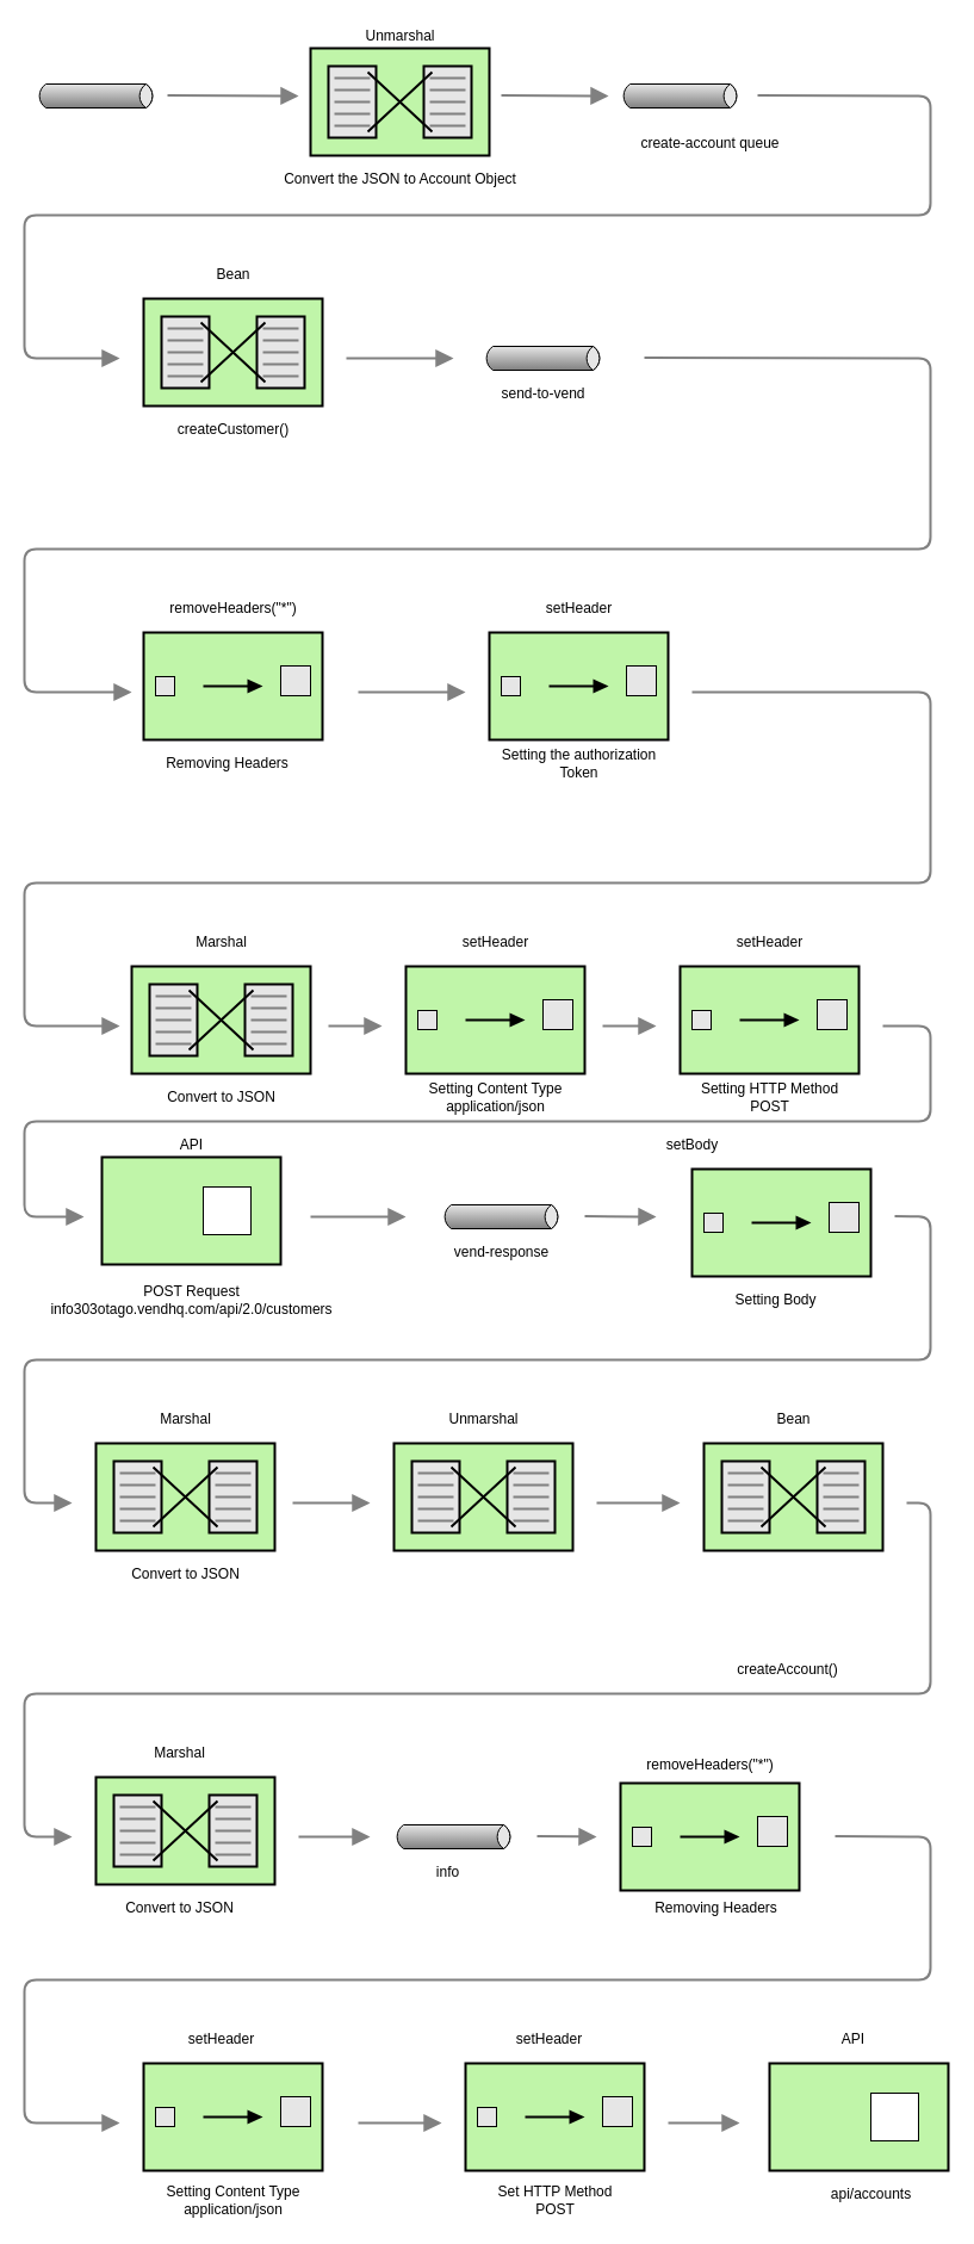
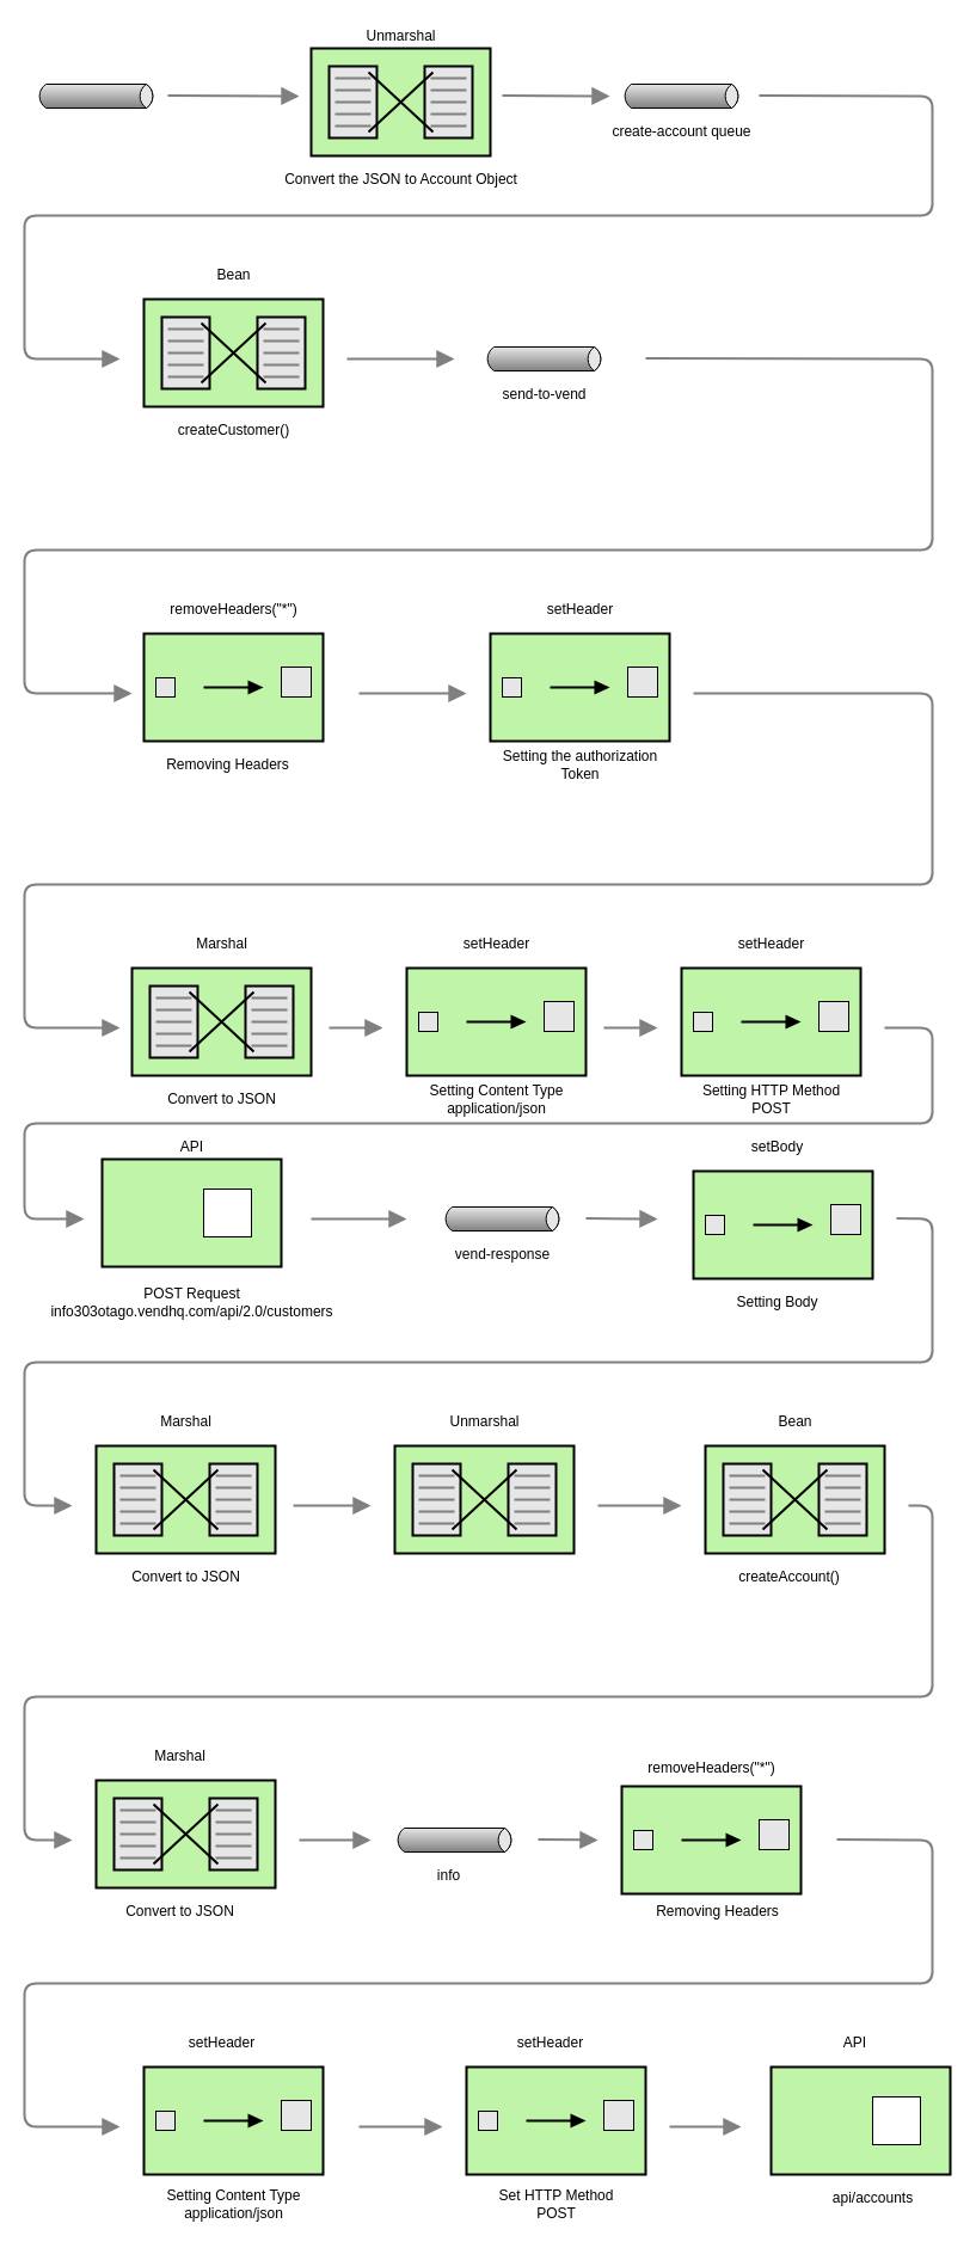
- <mxCell id="9" value="create-account queue" style="text;html=1;align=center;verticalAlign=middle;resizable=0;points=[];autosize=1;strokeColor=none;" vertex="1" parent="1"><mxGeometry x="530" y="110" width="130" height="20" as="geometry" /></mxCell>
+ <mxCell id="9" value="create-account queue" style="text;html=1;align=center;verticalAlign=middle;resizable=0;points=[];autosize=1;strokeColor=none;" vertex="1" parent="1"><mxGeometry x="505" y="100" width="130" height="20" as="geometry" /></mxCell>
- <mxCell id="46" value="setBody" style="text;html=1;align=center;verticalAlign=middle;resizable=0;points=[];autosize=1;strokeColor=none;" vertex="1" parent="1"><mxGeometry x="550" y="950" width="60" height="20" as="geometry" /></mxCell>
+ <mxCell id="46" value="setBody" style="text;html=1;align=center;verticalAlign=middle;resizable=0;points=[];autosize=1;strokeColor=none;" vertex="1" parent="1"><mxGeometry x="620" y="950" width="60" height="20" as="geometry" /></mxCell>
- <mxCell id="59" value="createAccount()" style="text;html=1;align=center;verticalAlign=middle;resizable=0;points=[];autosize=1;strokeColor=none;" vertex="1" parent="1"><mxGeometry x="610" y="1390" width="100" height="20" as="geometry" /></mxCell>
+ <mxCell id="59" value="createAccount()" style="text;html=1;align=center;verticalAlign=middle;resizable=0;points=[];autosize=1;strokeColor=none;" vertex="1" parent="1"><mxGeometry x="610" y="1310" width="100" height="20" as="geometry" /></mxCell>
